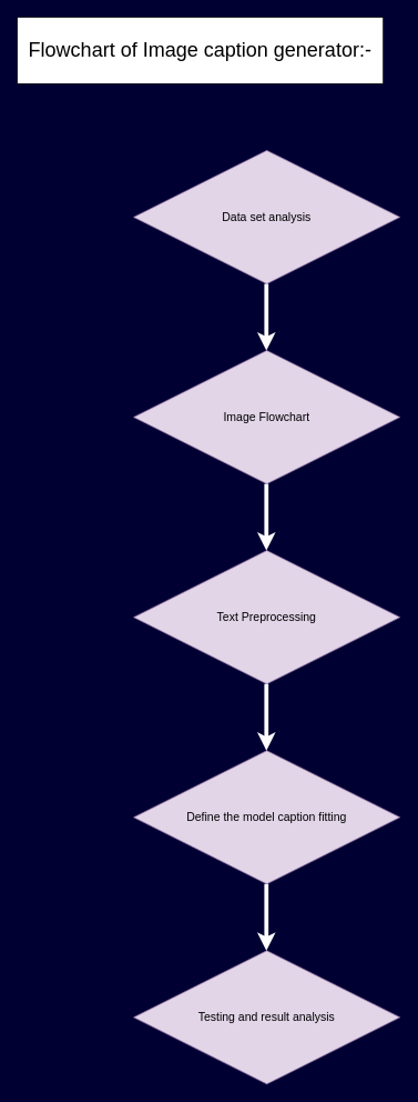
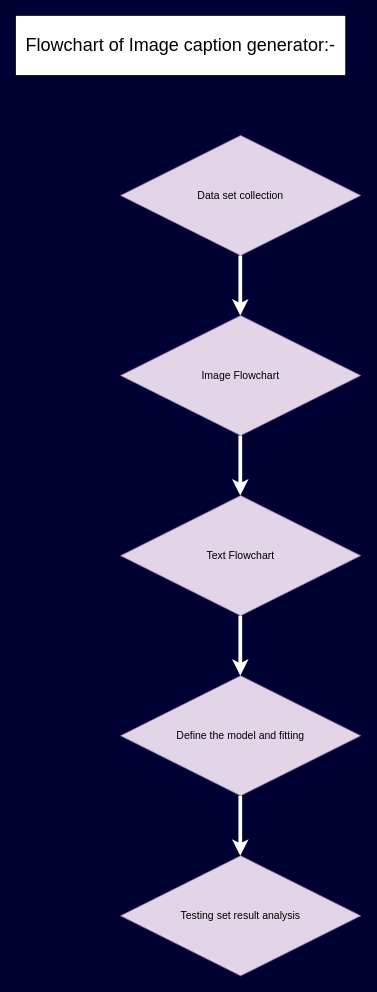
- <mxCell id="4" value="&lt;font style=&quot;font-size: 14px;&quot;&gt;Data set analysis&lt;/font&gt;" style="rhombus;whiteSpace=wrap;html=1;fillColor=#e1d5e7;strokeColor=#9673a6;" parent="1" vertex="1"><mxGeometry x="160" y="180" width="320" height="160" as="geometry" /></mxCell>
+ <mxCell id="4" value="&lt;font style=&quot;font-size: 14px;&quot;&gt;Data set collection&lt;/font&gt;" style="rhombus;whiteSpace=wrap;html=1;fillColor=#e1d5e7;strokeColor=#9673a6;" parent="1" vertex="1"><mxGeometry x="160" y="180" width="320" height="160" as="geometry" /></mxCell>
- <mxCell id="3" value="&lt;font style=&quot;font-size: 14px;&quot;&gt;Text Preprocessing&lt;/font&gt;" style="rhombus;whiteSpace=wrap;html=1;fillColor=#e1d5e7;strokeColor=#9673a6;" parent="1" vertex="1"><mxGeometry x="160" y="660" width="320" height="160" as="geometry" /></mxCell>
+ <mxCell id="3" value="&lt;font style=&quot;font-size: 14px;&quot;&gt;Text Flowchart&lt;/font&gt;" style="rhombus;whiteSpace=wrap;html=1;fillColor=#e1d5e7;strokeColor=#9673a6;" parent="1" vertex="1"><mxGeometry x="160" y="660" width="320" height="160" as="geometry" /></mxCell>
- <mxCell id="5" value="&lt;font style=&quot;font-size: 14px;&quot;&gt;Define the model caption fitting&lt;/font&gt;" style="rhombus;whiteSpace=wrap;html=1;fillColor=#e1d5e7;strokeColor=#9673a6;" parent="1" vertex="1"><mxGeometry x="160" y="900" width="320" height="160" as="geometry" /></mxCell>
+ <mxCell id="5" value="&lt;font style=&quot;font-size: 14px;&quot;&gt;Define the model and fitting&lt;/font&gt;" style="rhombus;whiteSpace=wrap;html=1;fillColor=#e1d5e7;strokeColor=#9673a6;" parent="1" vertex="1"><mxGeometry x="160" y="900" width="320" height="160" as="geometry" /></mxCell>
- <mxCell id="6" value="&lt;font style=&quot;font-size: 14px;&quot;&gt;Testing and result analysis&lt;/font&gt;" style="rhombus;whiteSpace=wrap;html=1;fillColor=#e1d5e7;strokeColor=#9673a6;" parent="1" vertex="1"><mxGeometry x="160" y="1140" width="320" height="160" as="geometry" /></mxCell>
+ <mxCell id="6" value="&lt;font style=&quot;font-size: 14px;&quot;&gt;Testing set result analysis&lt;/font&gt;" style="rhombus;whiteSpace=wrap;html=1;fillColor=#e1d5e7;strokeColor=#9673a6;" parent="1" vertex="1"><mxGeometry x="160" y="1140" width="320" height="160" as="geometry" /></mxCell>
